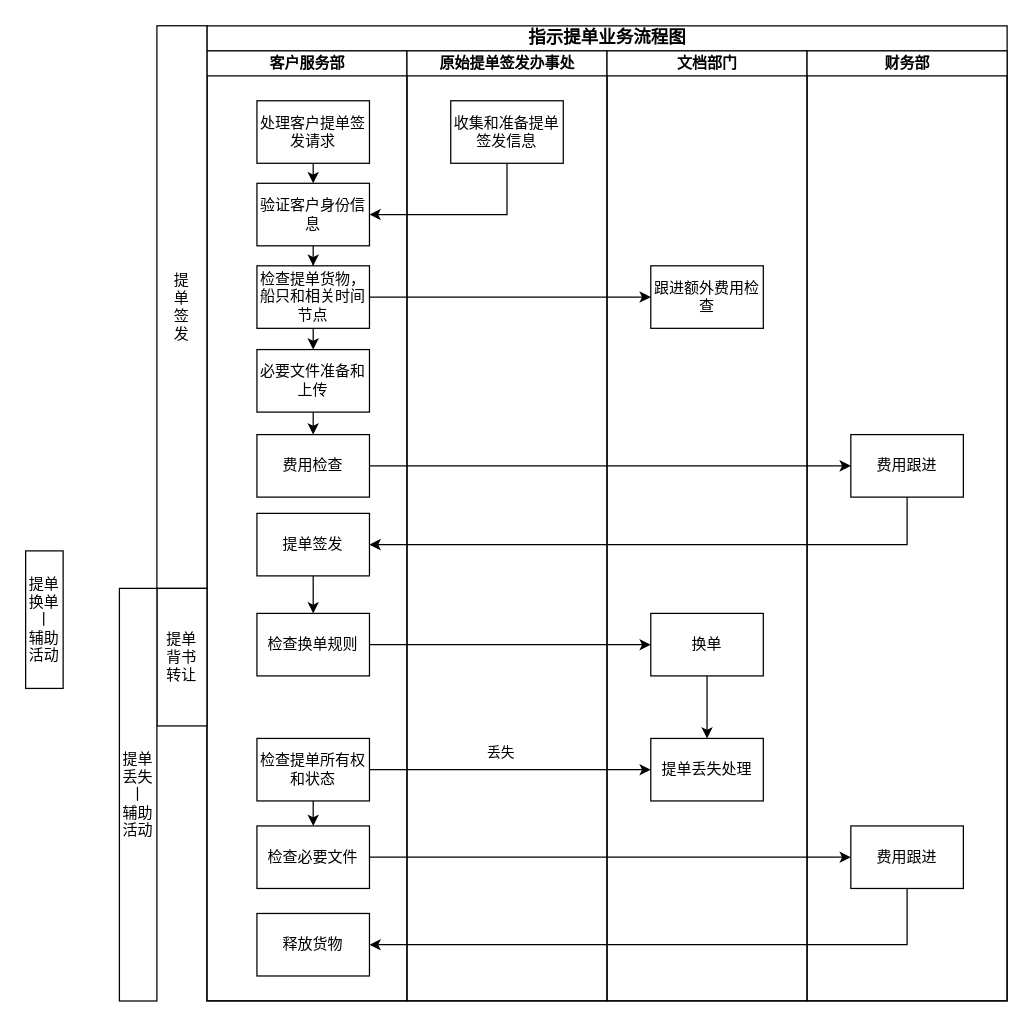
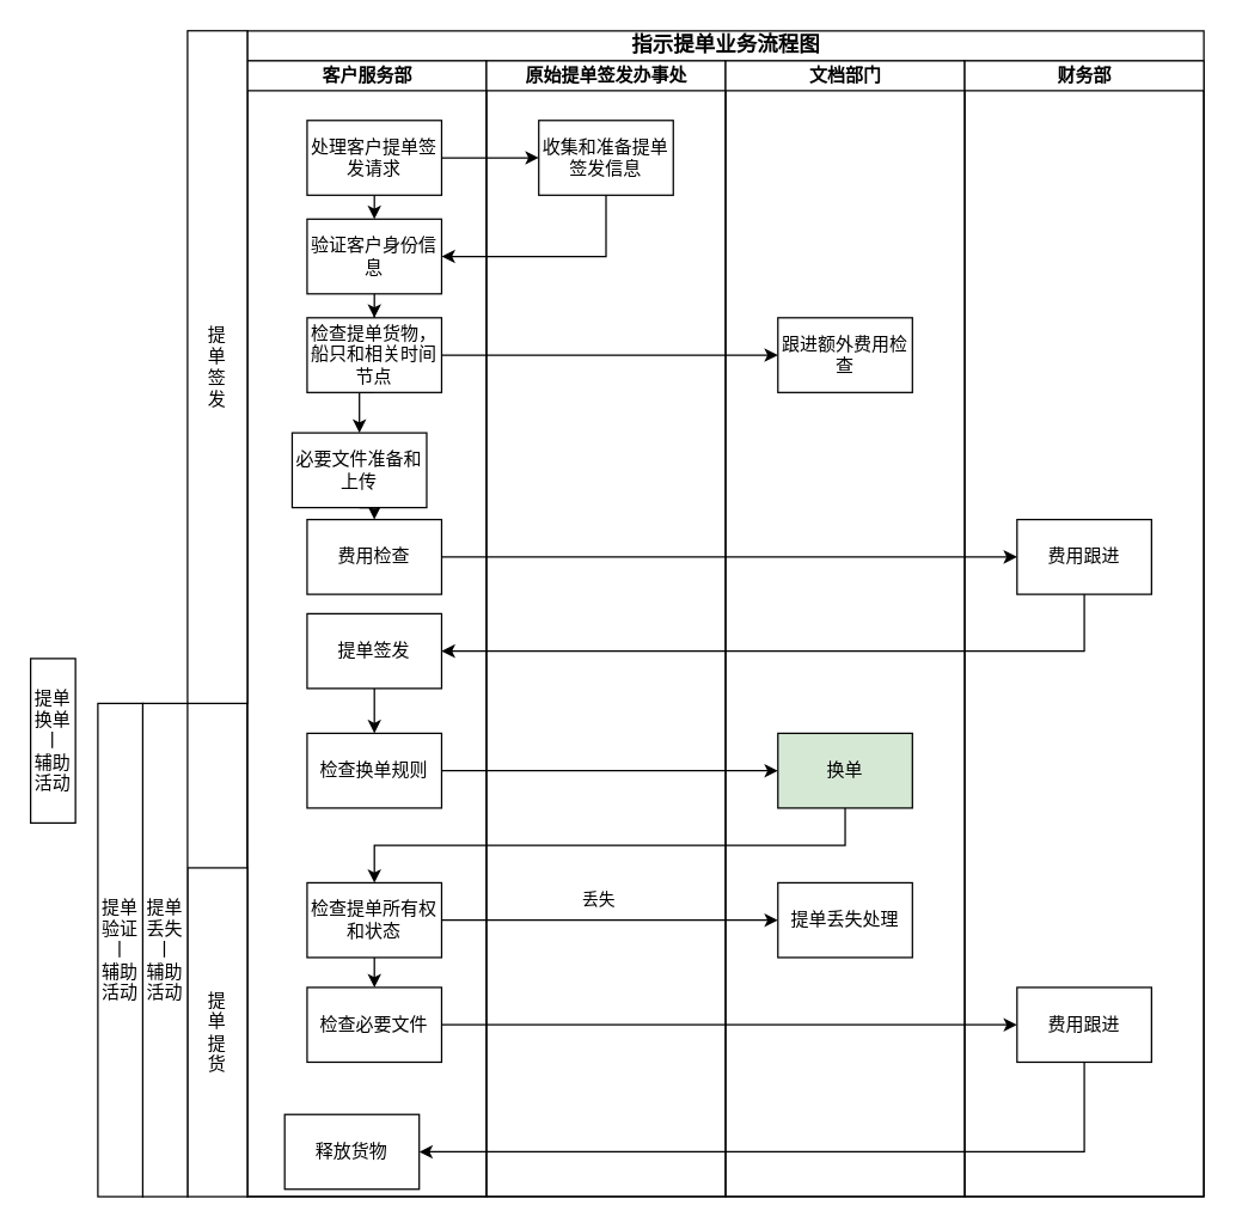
+ <mxCell id="29" style="edgeStyle=orthogonalEdgeStyle;rounded=0;orthogonalLoop=1;jettySize=auto;html=1;exitX=1;exitY=0.5;exitDx=0;exitDy=0;entryX=0;entryY=0.5;entryDx=0;entryDy=0;" parent="2" source="5" target="21" edge="1"><mxGeometry relative="1" as="geometry" /></mxCell>
- <mxCell id="11" value="必要文件准备和上传" style="rounded=0;whiteSpace=wrap;html=1;" parent="3" vertex="1"><mxGeometry x="40" y="239" width="90" height="50" as="geometry" /></mxCell>
+ <mxCell id="11" value="必要文件准备和上传" style="rounded=0;whiteSpace=wrap;html=1;" parent="3" vertex="1"><mxGeometry x="30" y="249" width="90" height="50" as="geometry" /></mxCell>
- <mxCell id="25" value="换单" style="rounded=0;whiteSpace=wrap;html=1;" vertex="1" parent="22"><mxGeometry x="35" y="450" width="90" height="50" as="geometry" /></mxCell>
+ <mxCell id="25" value="换单" style="rounded=0;whiteSpace=wrap;html=1;fillColor=#d5e8d4;" vertex="1" parent="22"><mxGeometry x="35" y="450" width="90" height="50" as="geometry" /></mxCell>
- <mxCell id="41" value="提单&lt;br&gt;背书&lt;br&gt;转让" style="rounded=0;whiteSpace=wrap;html=1;" vertex="1" parent="1"><mxGeometry x="125" y="470" width="40" height="110" as="geometry" /></mxCell>
- <mxCell id="39" style="edgeStyle=orthogonalEdgeStyle;rounded=0;orthogonalLoop=1;jettySize=auto;html=1;exitX=0.5;exitY=1;exitDx=0;exitDy=0;" edge="1" parent="2" source="25" target="24"><mxGeometry relative="1" as="geometry" /></mxCell>
+ <mxCell id="39" style="edgeStyle=orthogonalEdgeStyle;rounded=0;orthogonalLoop=1;jettySize=auto;html=1;exitX=0.5;exitY=1;exitDx=0;exitDy=0;entryX=0.5;entryY=0;entryDx=0;entryDy=0;" edge="1" parent="2" source="25" target="16"><mxGeometry relative="1" as="geometry" /></mxCell>
+ <mxCell id="44" value="提单验证&lt;br&gt;丨&lt;br&gt;辅助活动" style="rounded=0;whiteSpace=wrap;html=1;" vertex="1" parent="1"><mxGeometry x="65" y="470" width="30" height="330" as="geometry" /></mxCell>
+ <mxCell id="42" value="提&lt;br&gt;单&lt;br&gt;提&lt;br&gt;货" style="rounded=0;whiteSpace=wrap;html=1;" vertex="1" parent="1"><mxGeometry x="125" y="580" width="40" height="220" as="geometry" /></mxCell>
- <mxCell id="18" value="释放货物" style="rounded=0;whiteSpace=wrap;html=1;" vertex="1" parent="3"><mxGeometry x="40" y="690" width="90" height="50" as="geometry" /></mxCell>
+ <mxCell id="18" value="释放货物" style="rounded=0;whiteSpace=wrap;html=1;" vertex="1" parent="3"><mxGeometry x="25" y="705" width="90" height="50" as="geometry" /></mxCell>
